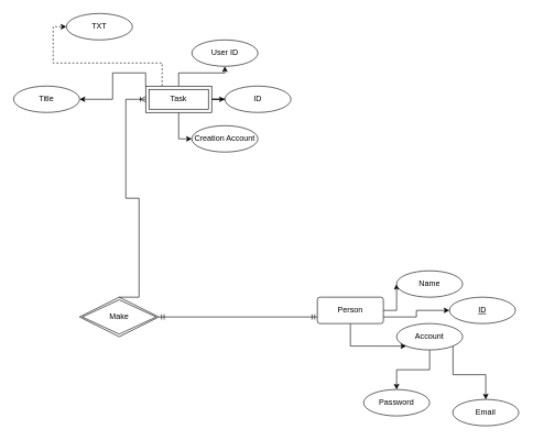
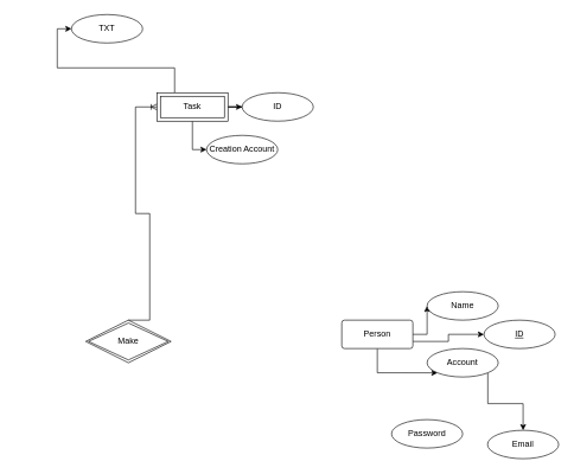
- <mxCell id="24" value="User ID" style="ellipse;whiteSpace=wrap;html=1;align=center;" vertex="1" parent="1"><mxGeometry x="290" y="60" width="100" height="40" as="geometry" /></mxCell>
- <mxCell id="3" style="edgeStyle=orthogonalEdgeStyle;rounded=0;orthogonalLoop=1;jettySize=auto;html=1;exitX=0.25;exitY=0;exitDx=0;exitDy=0;entryX=0;entryY=0.5;entryDx=0;entryDy=0;dashed=1;" edge="1" parent="1" source="7" target="21"><mxGeometry relative="1" as="geometry" /></mxCell>
+ <mxCell id="3" style="edgeStyle=orthogonalEdgeStyle;rounded=0;orthogonalLoop=1;jettySize=auto;html=1;exitX=0.25;exitY=0;exitDx=0;exitDy=0;entryX=0;entryY=0.5;entryDx=0;entryDy=0;" edge="1" parent="1" source="7" target="21"><mxGeometry relative="1" as="geometry" /></mxCell>
- <mxCell id="2" style="edgeStyle=orthogonalEdgeStyle;rounded=0;orthogonalLoop=1;jettySize=auto;html=1;exitX=0;exitY=0;exitDx=0;exitDy=0;" edge="1" parent="1" source="7" target="20"><mxGeometry relative="1" as="geometry" /></mxCell>
- <mxCell id="6" value="" style="edgeStyle=orthogonalEdgeStyle;rounded=0;orthogonalLoop=1;jettySize=auto;html=1;" edge="1" parent="1" source="7" target="24"><mxGeometry relative="1" as="geometry" /></mxCell>
- <mxCell id="20" value="Title" style="ellipse;whiteSpace=wrap;html=1;align=center;" vertex="1" parent="1"><mxGeometry x="20" y="130" width="100" height="40" as="geometry" /></mxCell>
- <mxCell id="14" value="" style="edgeStyle=entityRelationEdgeStyle;fontSize=12;html=1;endArrow=ERmandOne;startArrow=ERmandOne;rounded=0;exitX=1;exitY=0.5;exitDx=0;exitDy=0;entryX=0;entryY=0.75;entryDx=0;entryDy=0;" edge="1" parent="1" source="12" target="11"><mxGeometry width="100" height="100" relative="1" as="geometry"><mxPoint x="350" y="420" as="sourcePoint" /><mxPoint x="450" y="320" as="targetPoint" /></mxGeometry></mxCell>
- <mxCell id="16" value="" style="edgeStyle=orthogonalEdgeStyle;rounded=0;orthogonalLoop=1;jettySize=auto;html=1;" edge="1" parent="1" source="18" target="26"><mxGeometry relative="1" as="geometry" /></mxCell>
